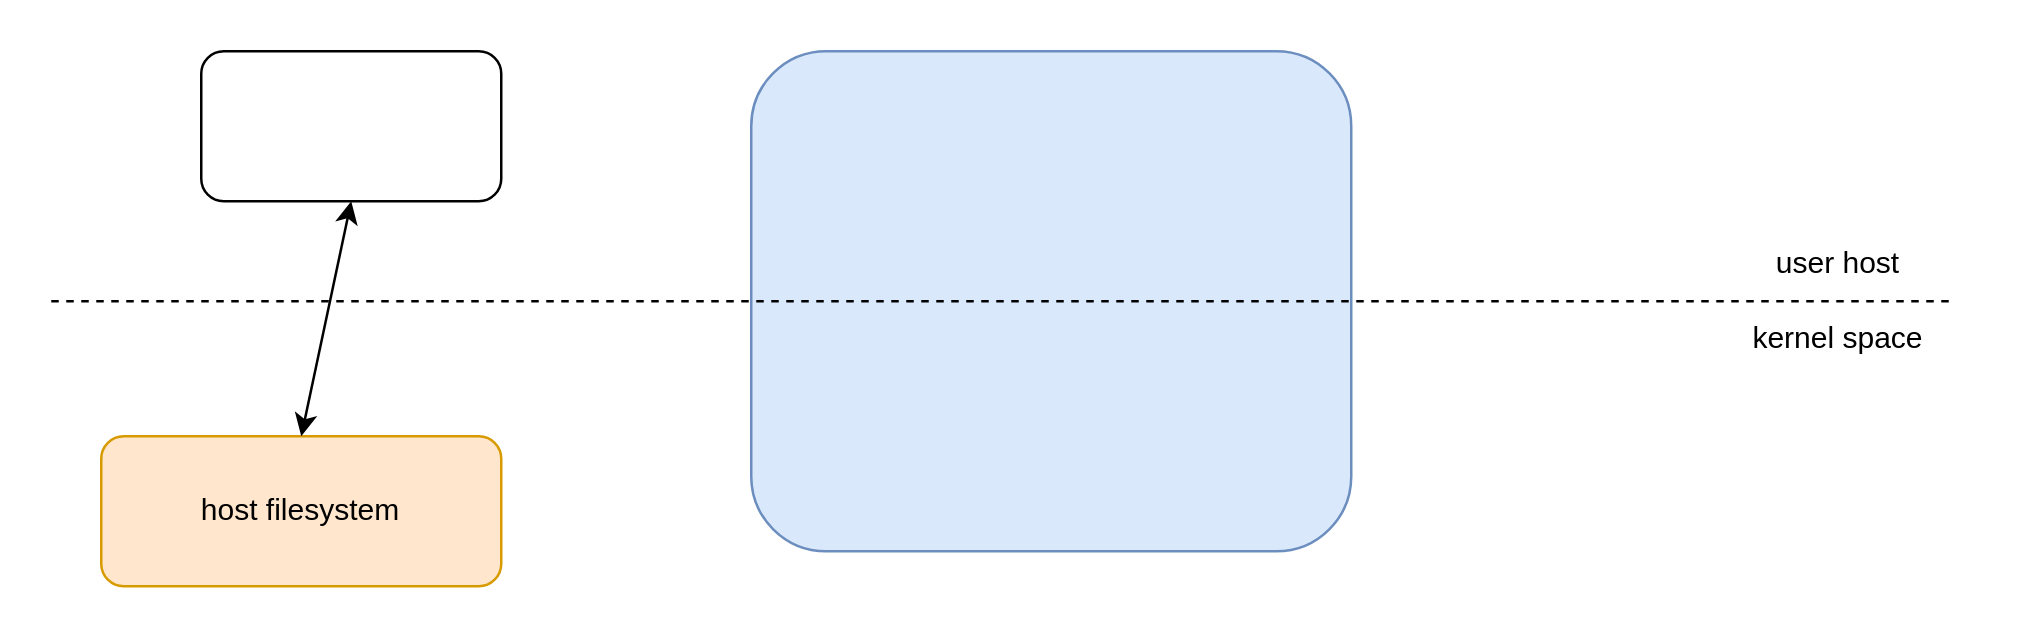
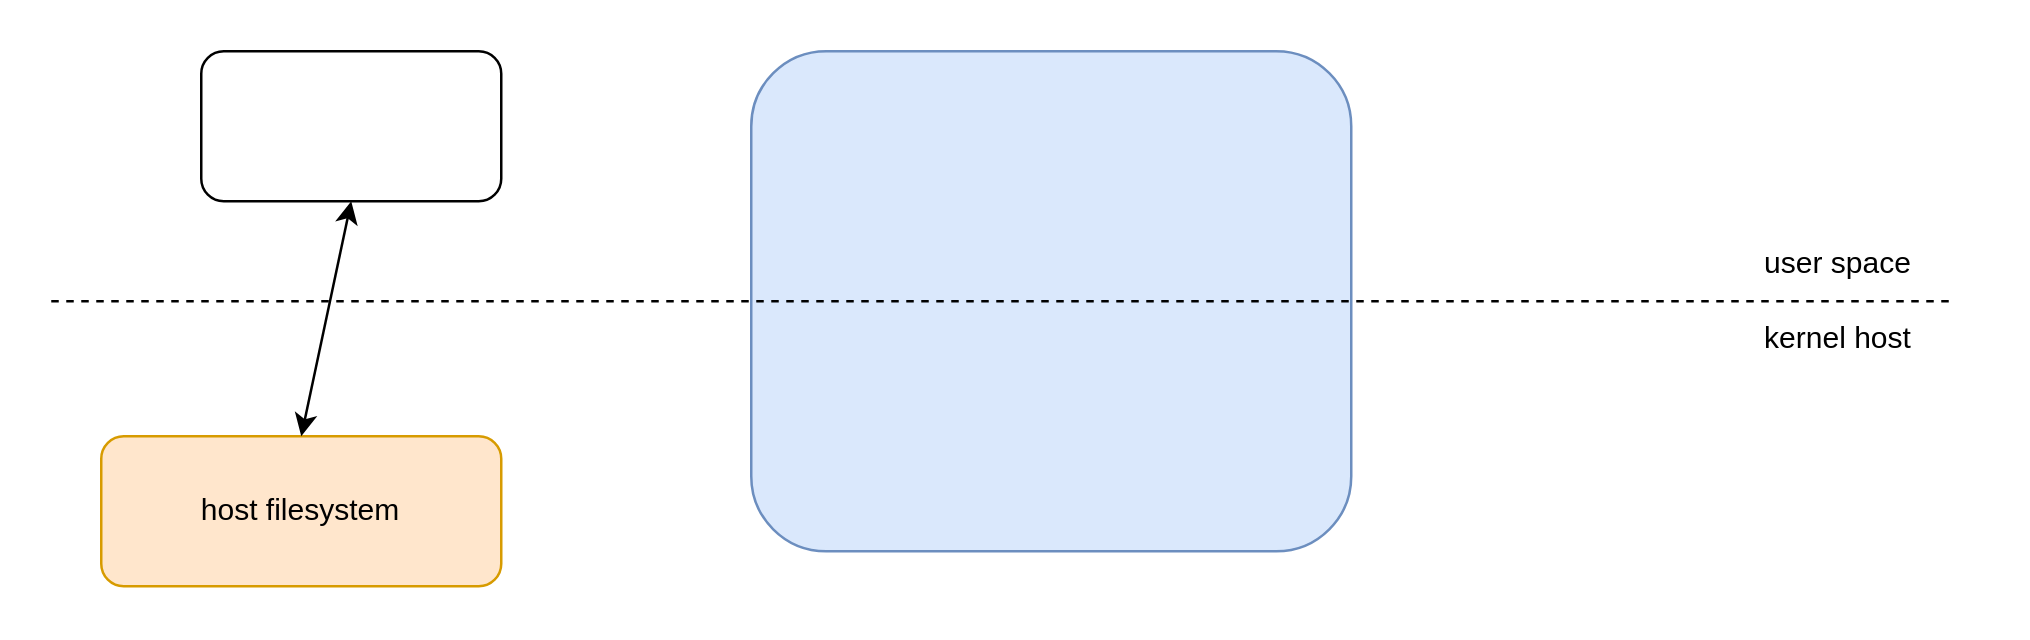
- <mxCell id="2" value="user host" style="text;html=1;strokeColor=none;fillColor=none;align=center;verticalAlign=middle;whiteSpace=wrap;rounded=0;" vertex="1" parent="1"><mxGeometry x="680" y="90" width="110" height="30" as="geometry" /></mxCell>
+ <mxCell id="2" value="user space" style="text;html=1;strokeColor=none;fillColor=none;align=center;verticalAlign=middle;whiteSpace=wrap;rounded=0;" vertex="1" parent="1"><mxGeometry x="680" y="90" width="110" height="30" as="geometry" /></mxCell>
- <mxCell id="3" value="kernel space" style="text;html=1;strokeColor=none;fillColor=none;align=center;verticalAlign=middle;whiteSpace=wrap;rounded=0;" vertex="1" parent="1"><mxGeometry x="680" y="120" width="110" height="30" as="geometry" /></mxCell>
+ <mxCell id="3" value="kernel host" style="text;html=1;strokeColor=none;fillColor=none;align=center;verticalAlign=middle;whiteSpace=wrap;rounded=0;" vertex="1" parent="1"><mxGeometry x="680" y="120" width="110" height="30" as="geometry" /></mxCell>
